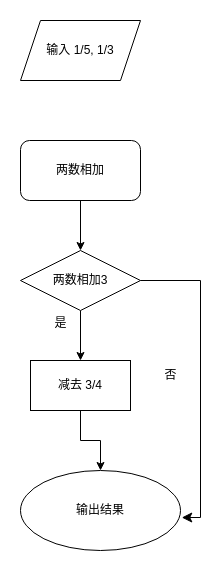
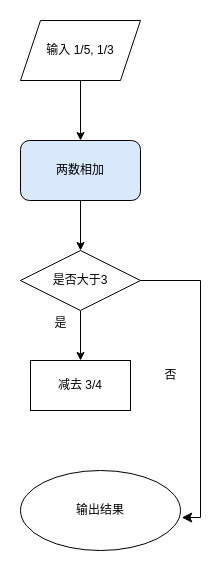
+ <mxCell id="2" value="" style="edgeStyle=orthogonalEdgeStyle;rounded=0;orthogonalLoop=1;jettySize=auto;html=1;" edge="1" parent="1" source="3" target="5"><mxGeometry relative="1" as="geometry" /></mxCell>
- <mxCell id="5" value="两数相加" style="rounded=1;whiteSpace=wrap;html=1;" vertex="1" parent="1"><mxGeometry x="20" y="140" width="120" height="60" as="geometry" /></mxCell>
+ <mxCell id="5" value="两数相加" style="rounded=1;whiteSpace=wrap;html=1;fillColor=#dae8fc;" vertex="1" parent="1"><mxGeometry x="20" y="140" width="120" height="60" as="geometry" /></mxCell>
- <mxCell id="7" value="两数相加3" style="rhombus;whiteSpace=wrap;html=1;" vertex="1" parent="1"><mxGeometry x="20" y="250" width="120" height="60" as="geometry" /></mxCell>
+ <mxCell id="7" value="是否大于3" style="rhombus;whiteSpace=wrap;html=1;" vertex="1" parent="1"><mxGeometry x="20" y="250" width="120" height="60" as="geometry" /></mxCell>
- <mxCell id="8" value="" style="edgeStyle=orthogonalEdgeStyle;rounded=0;orthogonalLoop=1;jettySize=auto;html=1;" edge="1" parent="1" source="9" target="10"><mxGeometry relative="1" as="geometry"><mxPoint x="80" y="520" as="targetPoint" /></mxGeometry></mxCell>
